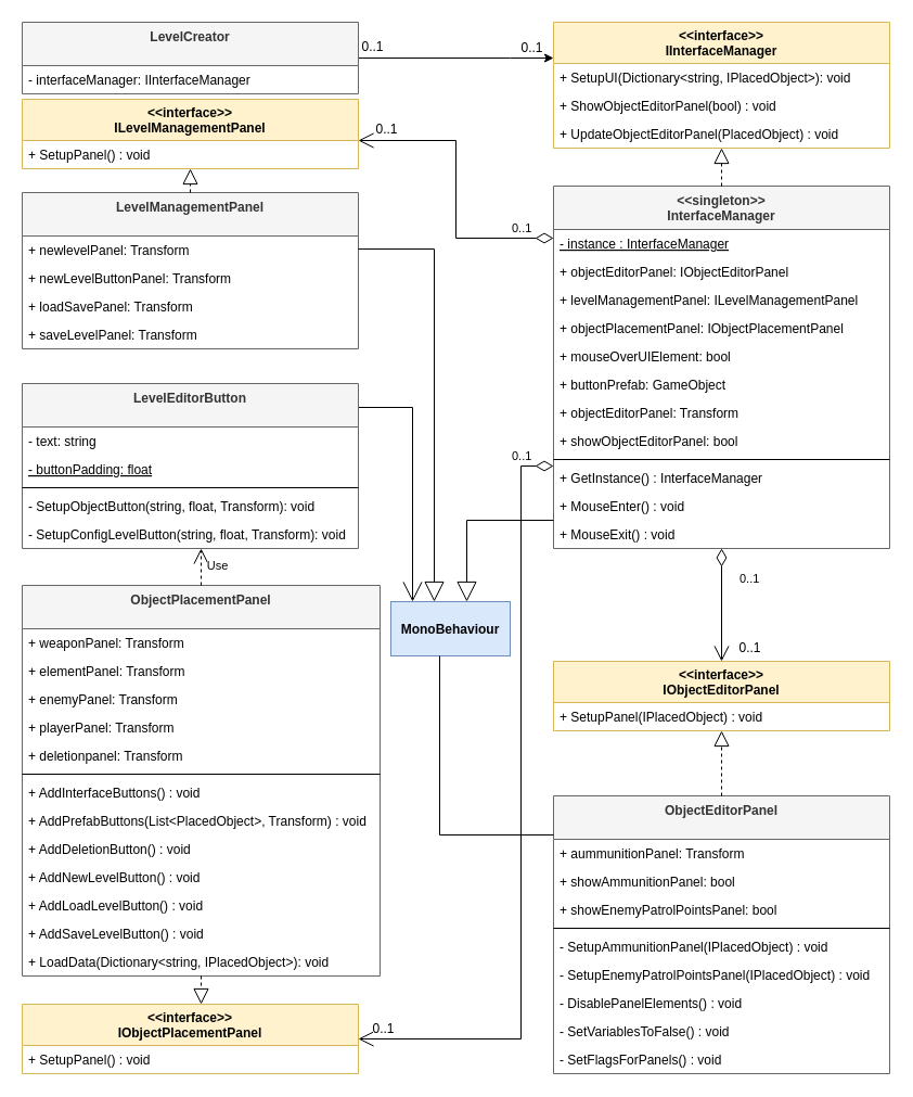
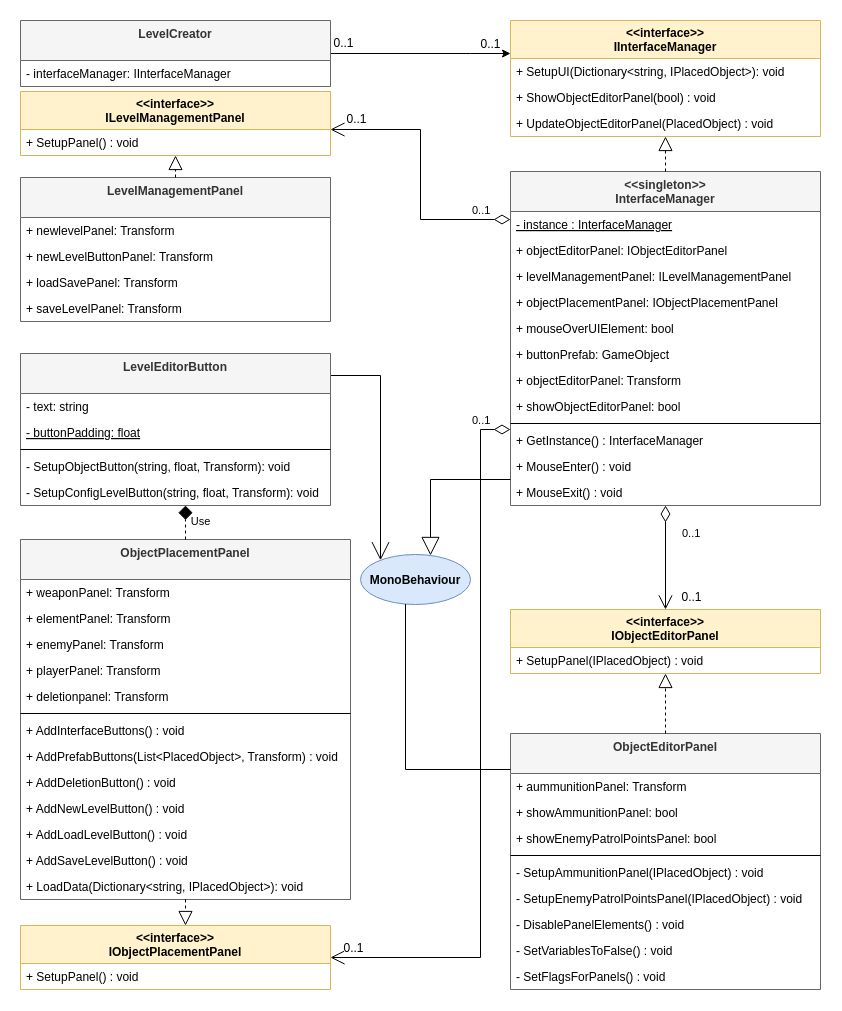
- <mxCell id="61" value="" style="endArrow=block;endSize=16;endFill=0;edgeStyle=orthogonalEdgeStyle;rounded=0;labelBackgroundColor=none;html=1;" parent="1" source="45" target="59" edge="1"><mxGeometry width="160" relative="1" as="geometry"><mxPoint x="798" y="446" as="sourcePoint" /><mxPoint x="28.571" y="710" as="targetPoint" /><Array as="points"><mxPoint x="400" y="229" /></Array></mxGeometry></mxCell>
- <mxCell id="80" value="Use" style="endArrow=open;endSize=12;dashed=1;html=1;rounded=0;edgeStyle=orthogonalEdgeStyle;" parent="1" source="25" target="74" edge="1"><mxGeometry x="0.053" y="-15" width="160" relative="1" as="geometry"><mxPoint x="250" y="573" as="sourcePoint" /><mxPoint x="160" y="549" as="targetPoint" /><Array as="points"><mxPoint x="175" y="499" /><mxPoint x="175" y="499" /></Array><mxPoint as="offset" /></mxGeometry></mxCell>
+ <mxCell id="80" value="Use" style="endArrow=diamond;endSize=12;dashed=1;html=1;rounded=0;edgeStyle=orthogonalEdgeStyle;" parent="1" source="25" target="74" edge="1"><mxGeometry x="0.053" y="-15" width="160" relative="1" as="geometry"><mxPoint x="250" y="573" as="sourcePoint" /><mxPoint x="160" y="549" as="targetPoint" /><Array as="points"><mxPoint x="175" y="499" /><mxPoint x="175" y="499" /></Array><mxPoint as="offset" /></mxGeometry></mxCell>
- <mxCell id="59" value="MonoBehaviour" style="fillColor=#dae8fc;strokeColor=#6c8ebf;fontStyle=1" parent="1" vertex="1"><mxGeometry x="360" y="554" width="110" height="50" as="geometry" /></mxCell>
+ <mxCell id="59" value="MonoBehaviour" style="ellipse;fillColor=#dae8fc;strokeColor=#6c8ebf;fontStyle=1;" parent="1" vertex="1"><mxGeometry x="360" y="554" width="110" height="50" as="geometry" /></mxCell>
